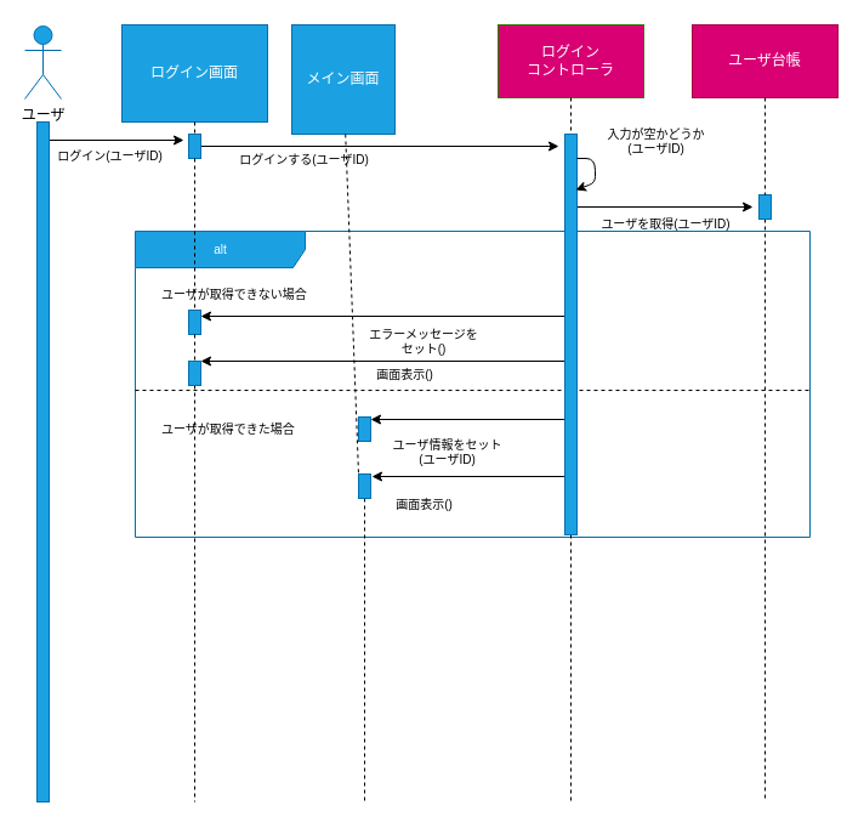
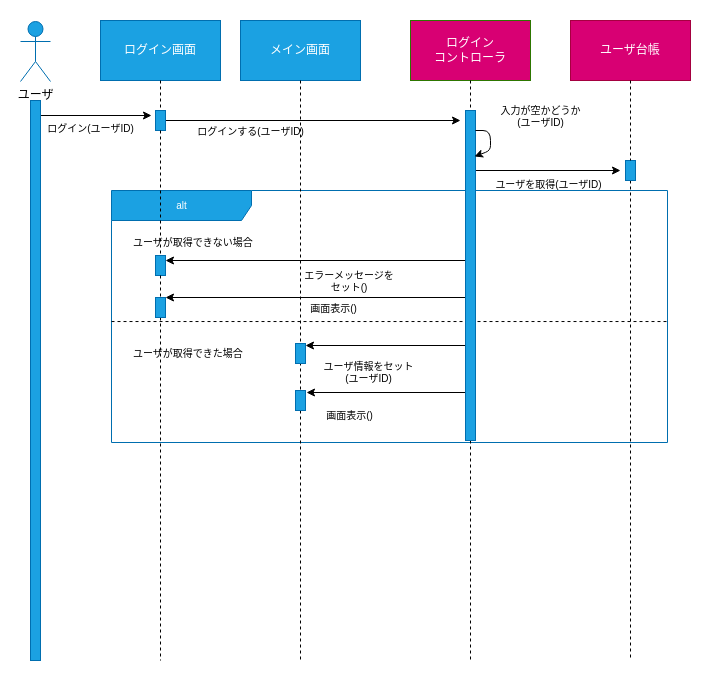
- <mxCell id="13" value="ログイン画面" style="rounded=0;whiteSpace=wrap;html=1;fontColor=#ffffff;fillColor=#1ba1e2;strokeColor=#006EAF;" vertex="1" parent="1"><mxGeometry x="100" y="20" width="120" height="80" as="geometry" /></mxCell>
+ <mxCell id="13" value="ログイン画面" style="rounded=0;whiteSpace=wrap;html=1;fontColor=#ffffff;fillColor=#1ba1e2;strokeColor=#006EAF;" vertex="1" parent="1"><mxGeometry x="100" y="20" width="120" height="60" as="geometry" /></mxCell>
- <mxCell id="15" value="メイン画面" style="rounded=0;whiteSpace=wrap;html=1;fontColor=#ffffff;fillColor=#1ba1e2;strokeColor=#006EAF;" vertex="1" parent="1"><mxGeometry x="240" y="20" width="85" height="90" as="geometry" /></mxCell>
+ <mxCell id="15" value="メイン画面" style="rounded=0;whiteSpace=wrap;html=1;fontColor=#ffffff;fillColor=#1ba1e2;strokeColor=#006EAF;" vertex="1" parent="1"><mxGeometry x="240" y="20" width="120" height="60" as="geometry" /></mxCell>
